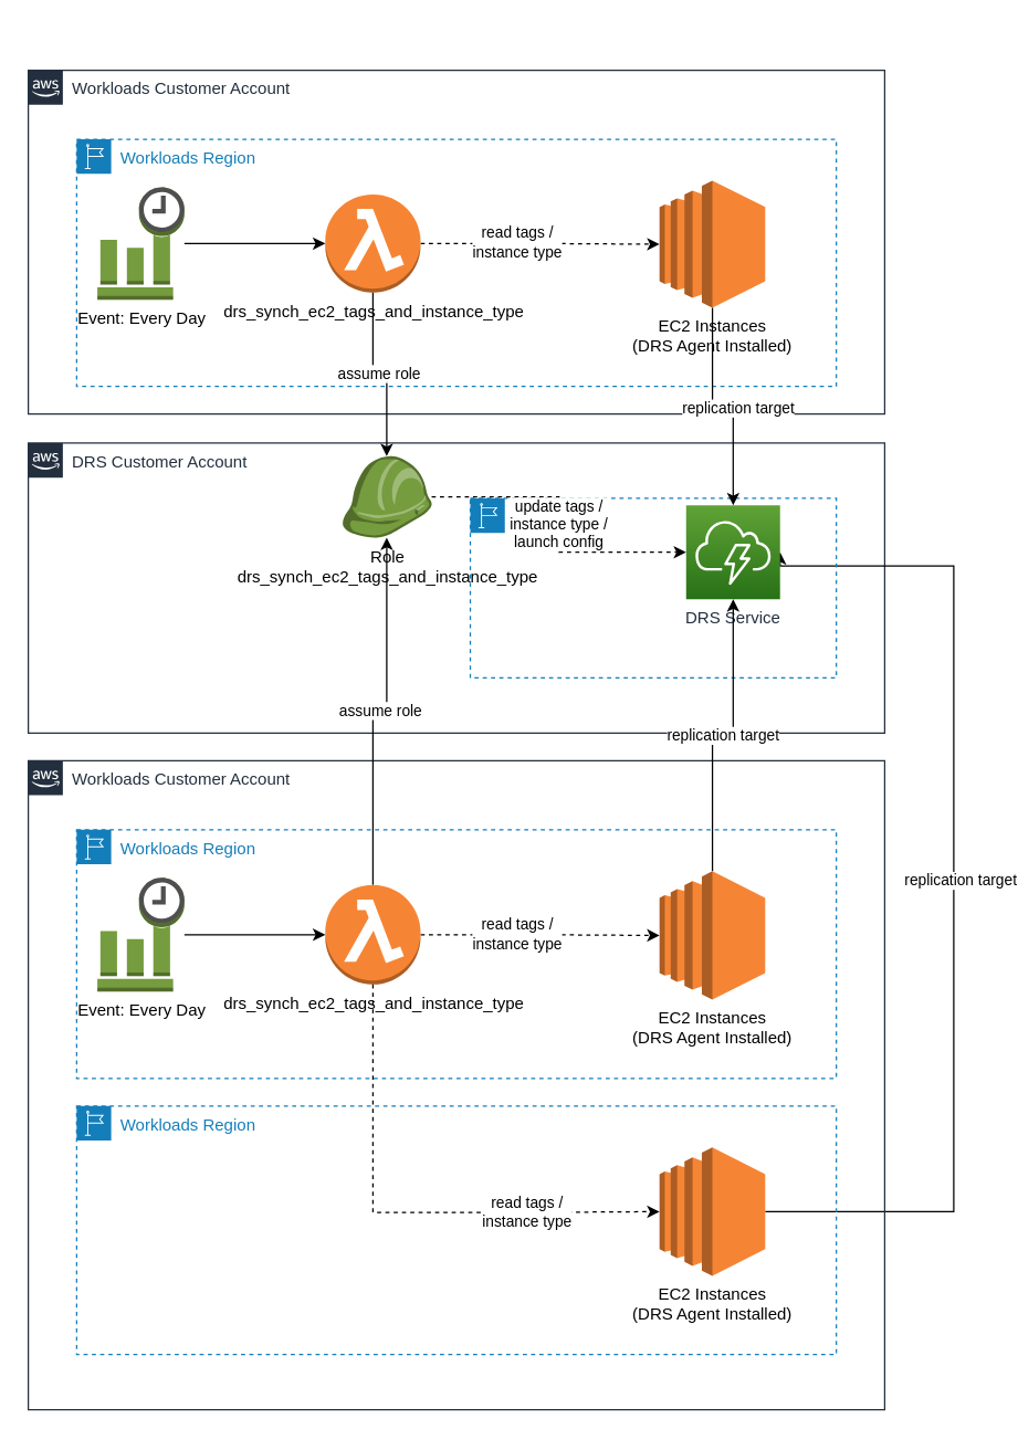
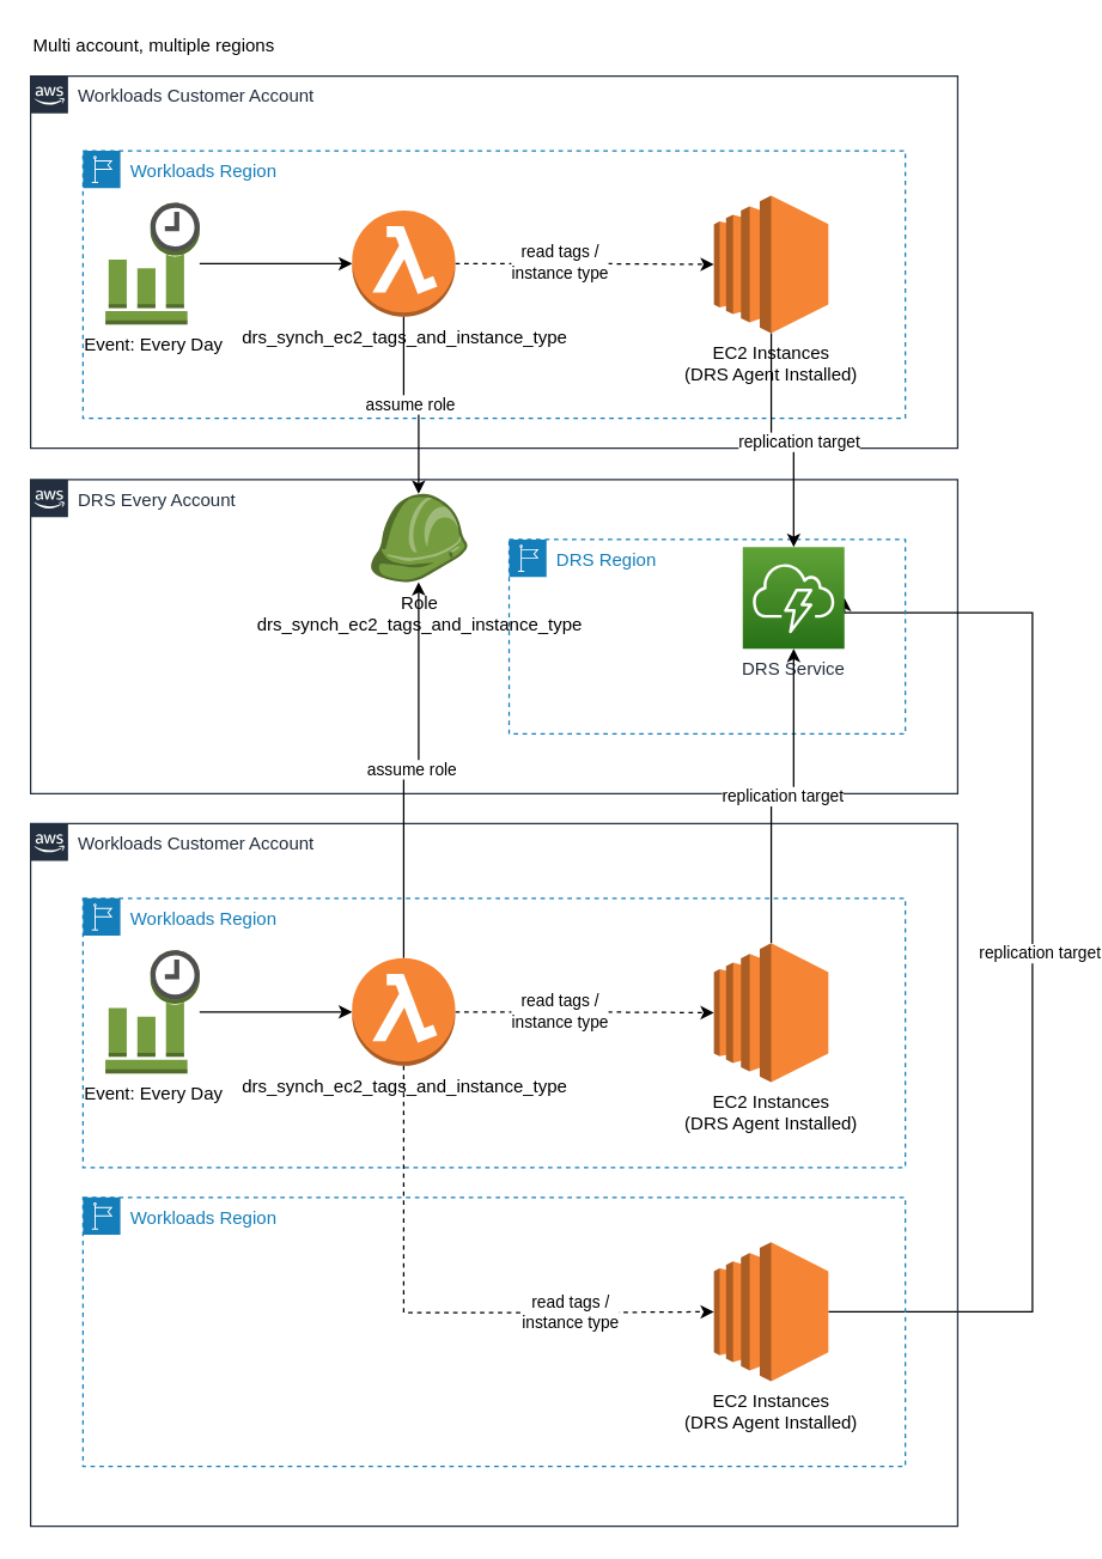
+ <mxCell id="28" value="Multi account, multiple regions" style="text;html=1;strokeColor=none;fillColor=none;align=left;verticalAlign=middle;whiteSpace=wrap;rounded=0;" parent="13" vertex="1"><mxGeometry x="20" y="20" width="260" height="20" as="geometry" /></mxCell>
- <mxCell id="2" value="DRS Customer Account" style="points=[[0,0],[0.25,0],[0.5,0],[0.75,0],[1,0],[1,0.25],[1,0.5],[1,0.75],[1,1],[0.75,1],[0.5,1],[0.25,1],[0,1],[0,0.75],[0,0.5],[0,0.25]];outlineConnect=0;gradientColor=none;html=1;whiteSpace=wrap;fontSize=12;fontStyle=0;shape=mxgraph.aws4.group;grIcon=mxgraph.aws4.group_aws_cloud_alt;strokeColor=#232F3E;fillColor=none;verticalAlign=top;align=left;spacingLeft=30;fontColor=#232F3E;dashed=0;" parent="1" vertex="1"><mxGeometry x="20" y="320" width="620" height="210" as="geometry" /></mxCell>
+ <mxCell id="2" value="DRS Every Account" style="points=[[0,0],[0.25,0],[0.5,0],[0.75,0],[1,0],[1,0.25],[1,0.5],[1,0.75],[1,1],[0.75,1],[0.5,1],[0.25,1],[0,1],[0,0.75],[0,0.5],[0,0.25]];outlineConnect=0;gradientColor=none;html=1;whiteSpace=wrap;fontSize=12;fontStyle=0;shape=mxgraph.aws4.group;grIcon=mxgraph.aws4.group_aws_cloud_alt;strokeColor=#232F3E;fillColor=none;verticalAlign=top;align=left;spacingLeft=30;fontColor=#232F3E;dashed=0;" parent="1" vertex="1"><mxGeometry x="20" y="320" width="620" height="210" as="geometry" /></mxCell>
- <mxCell id="26" value="update tags /&lt;br&gt;instance type /&lt;br&gt;launch config" style="edgeStyle=orthogonalEdgeStyle;rounded=0;orthogonalLoop=1;jettySize=auto;html=1;dashed=1;" parent="13" source="27" target="16" edge="1"><mxGeometry relative="1" as="geometry" /></mxCell>
